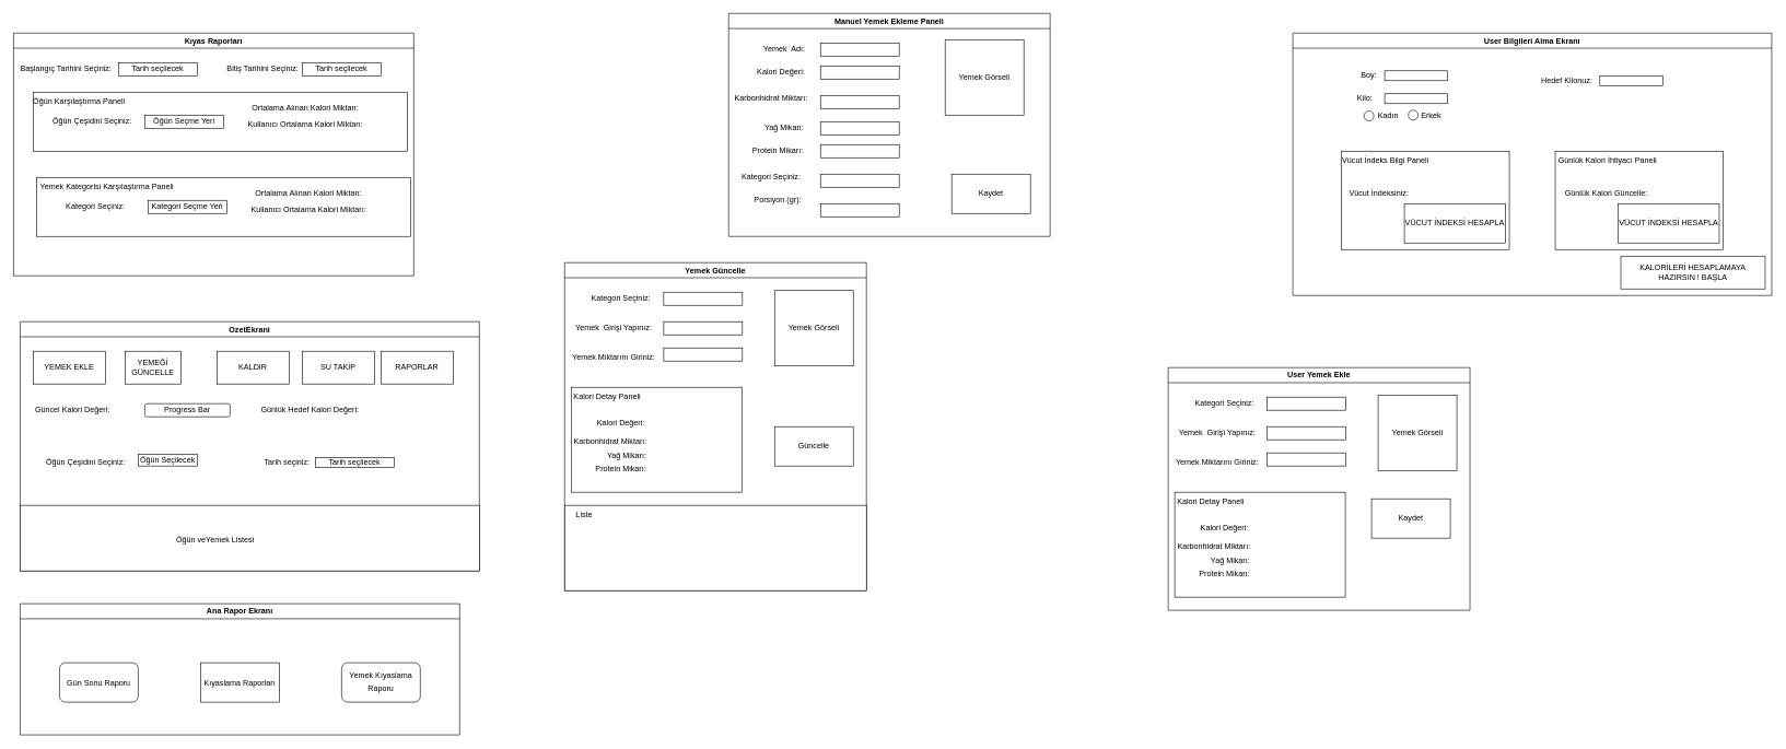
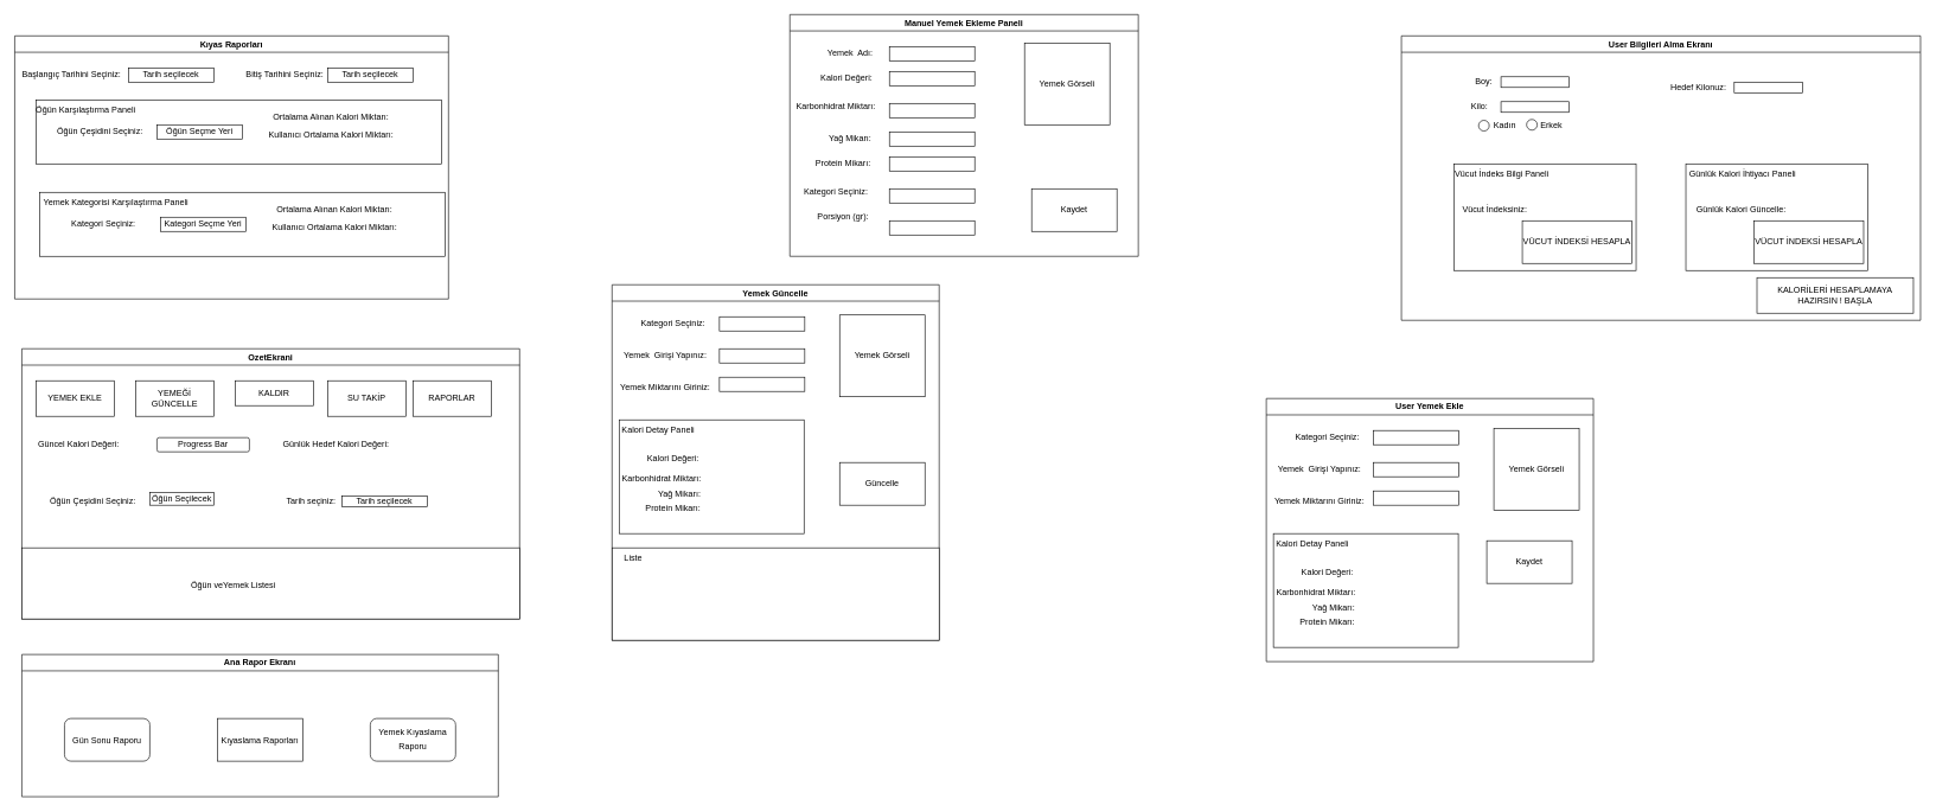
- <mxCell id="4" value="YEMEĞİ GÜNCELLE" style="rounded=0;whiteSpace=wrap;html=1;" vertex="1" parent="2"><mxGeometry x="160" y="45" width="85" height="50" as="geometry" /></mxCell>
+ <mxCell id="4" value="YEMEĞİ GÜNCELLE" style="rounded=0;whiteSpace=wrap;html=1;" vertex="1" parent="2"><mxGeometry x="160" y="45" width="110" height="50" as="geometry" /></mxCell>
- <mxCell id="5" value="KALDIR" style="rounded=0;whiteSpace=wrap;html=1;" vertex="1" parent="2"><mxGeometry x="300" y="45" width="110" height="50" as="geometry" /></mxCell>
+ <mxCell id="5" value="KALDIR" style="rounded=0;whiteSpace=wrap;html=1;" vertex="1" parent="2"><mxGeometry x="300" y="45" width="110" height="35" as="geometry" /></mxCell>
